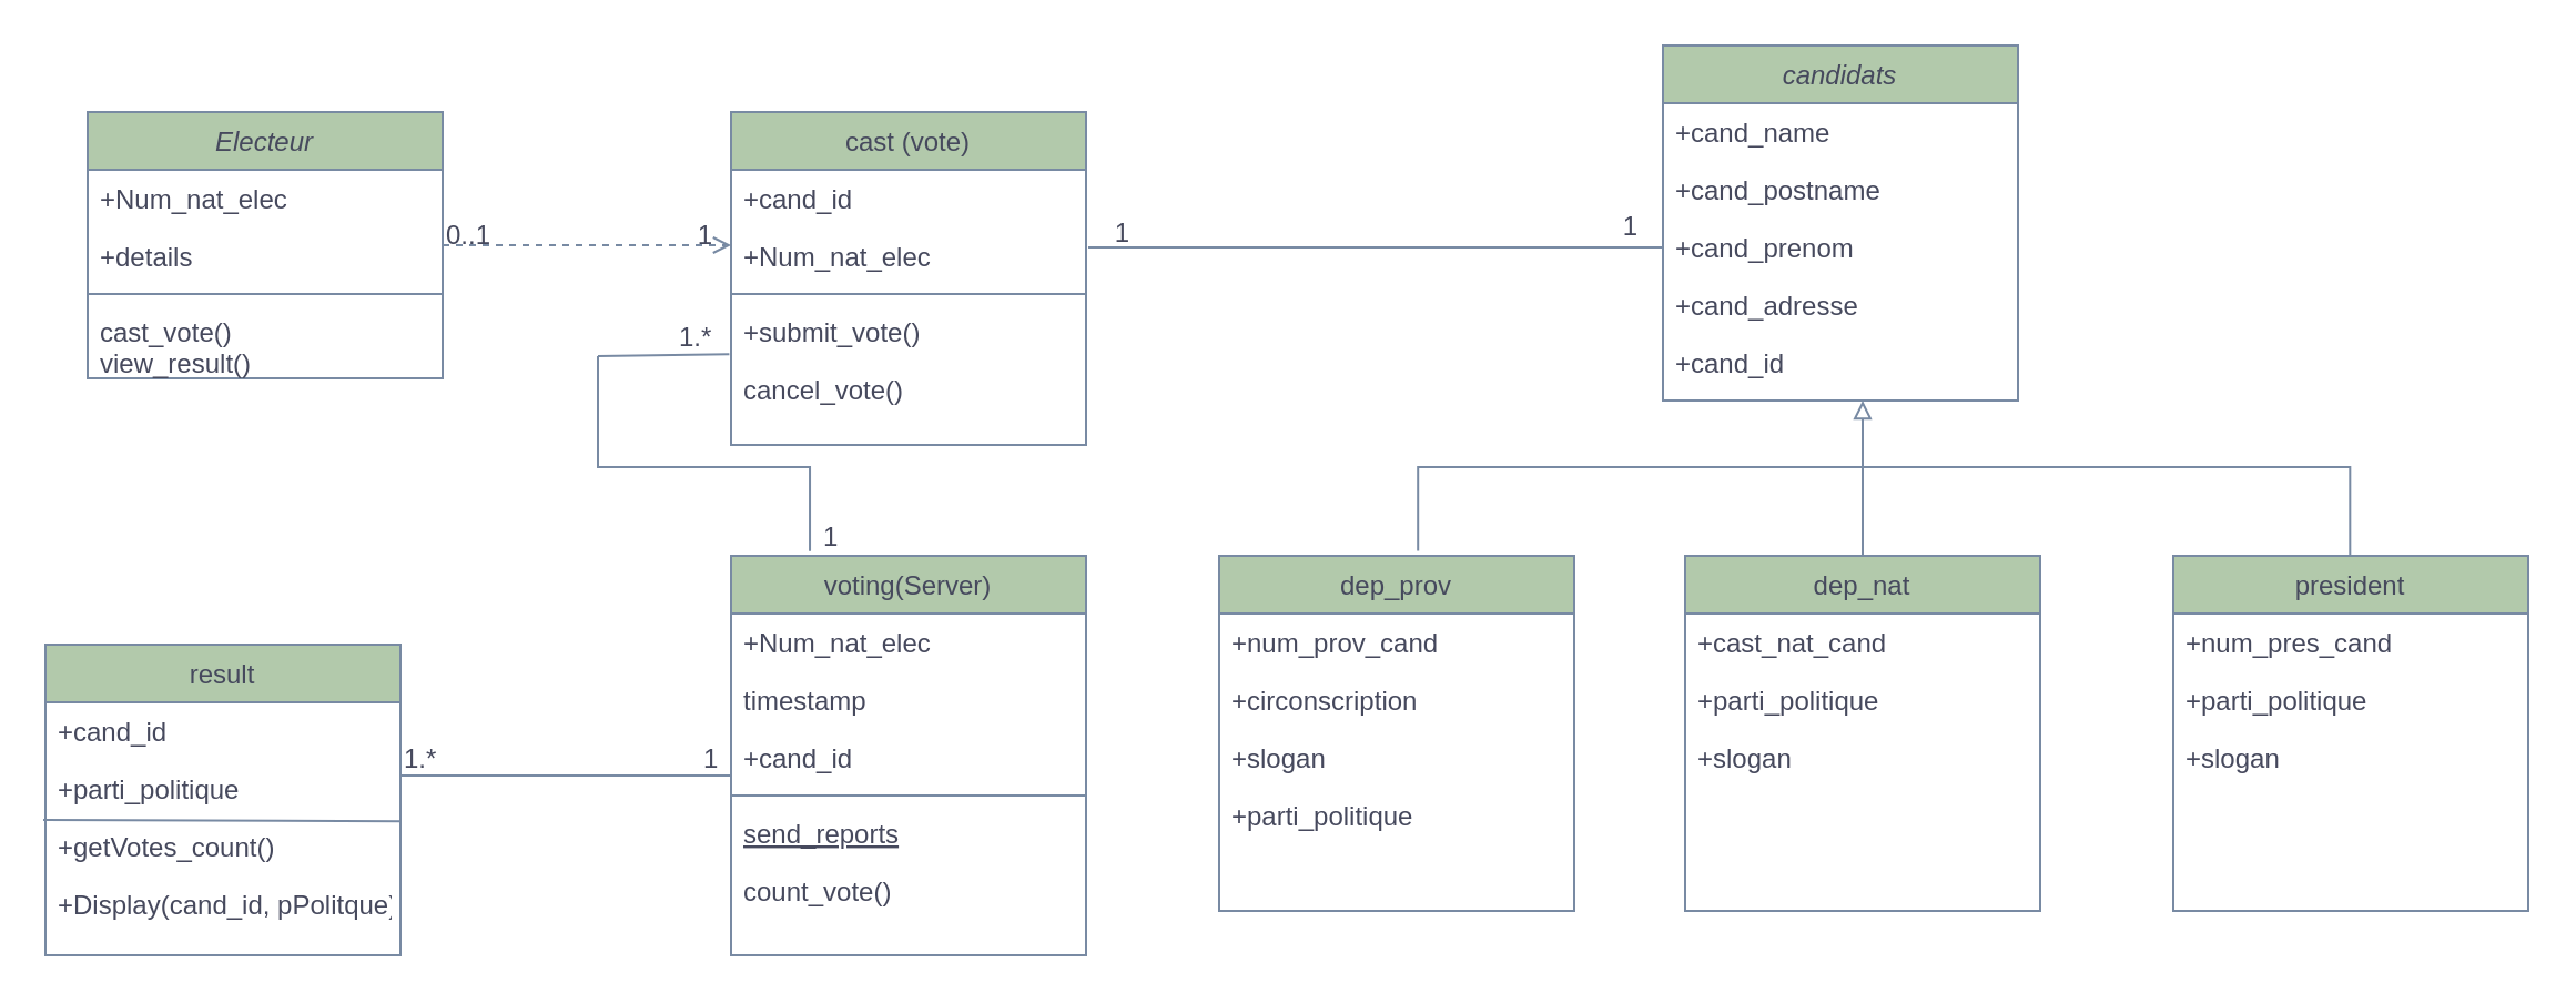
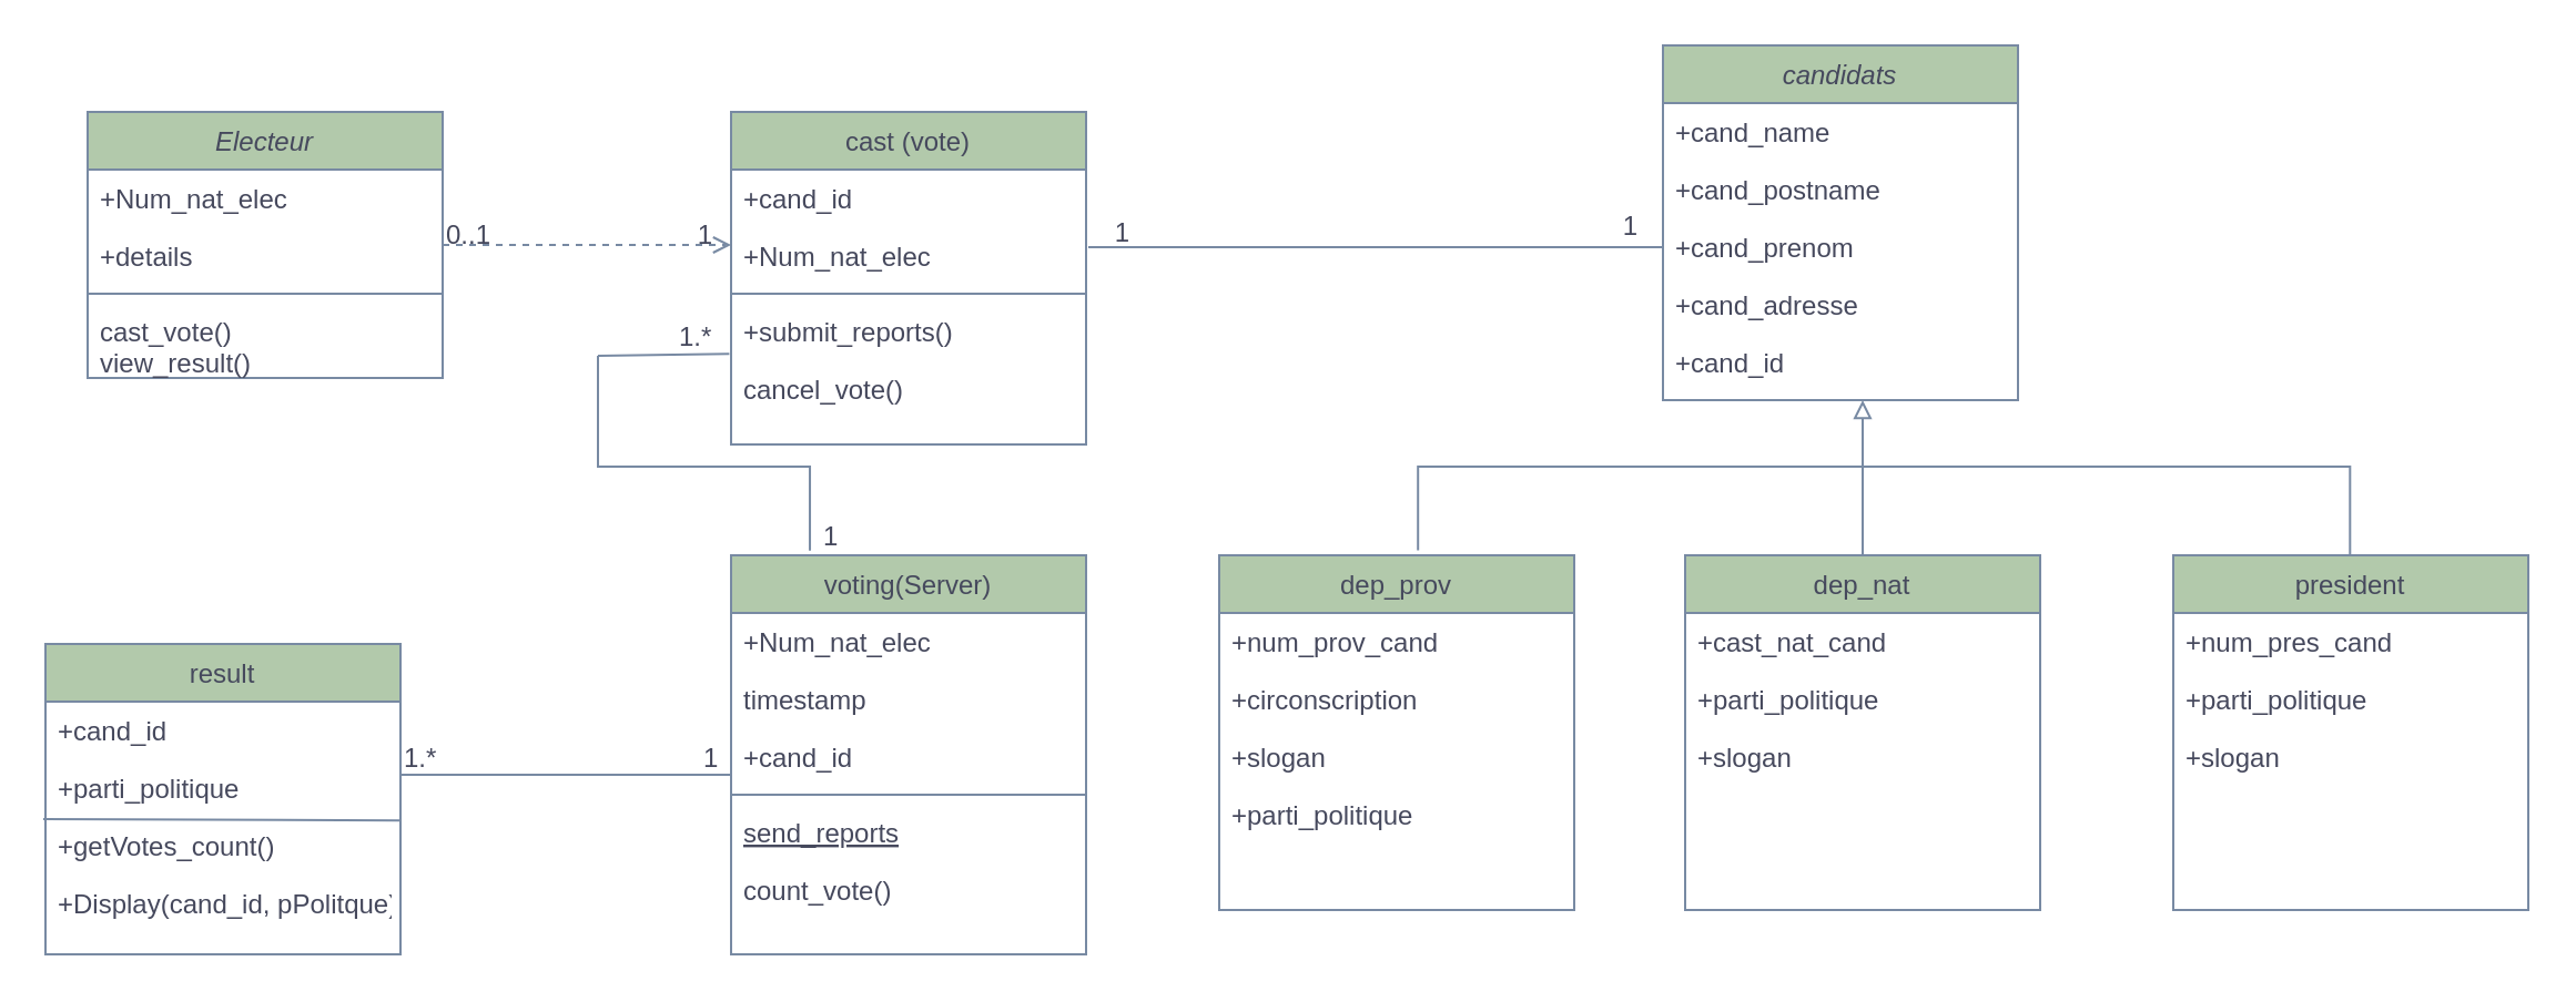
- <mxCell id="18" value="+submit_vote()" style="text;align=left;verticalAlign=top;spacingLeft=4;spacingRight=4;overflow=hidden;rotatable=0;points=[[0,0.5],[1,0.5]];portConstraint=eastwest;fontColor=#46495D;" parent="14" vertex="1"><mxGeometry y="86" width="160" height="26" as="geometry" /></mxCell>
+ <mxCell id="18" value="+submit_reports()" style="text;align=left;verticalAlign=top;spacingLeft=4;spacingRight=4;overflow=hidden;rotatable=0;points=[[0,0.5],[1,0.5]];portConstraint=eastwest;fontColor=#46495D;" parent="14" vertex="1"><mxGeometry y="86" width="160" height="26" as="geometry" /></mxCell>
